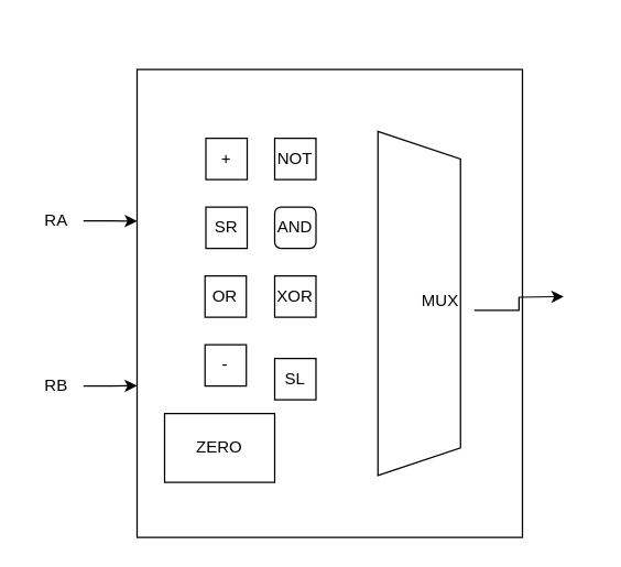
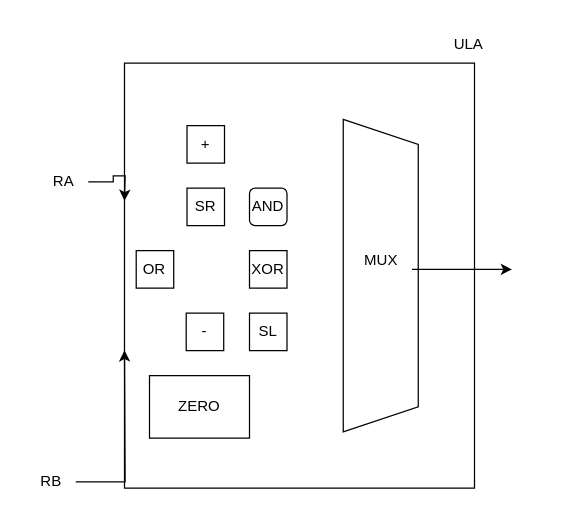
+ <mxCell id="3" value="ULA" style="text;html=1;align=center;verticalAlign=middle;resizable=0;points=[];autosize=1;strokeColor=none;fillColor=none;" vertex="1" parent="1"><mxGeometry x="349" y="20" width="50" height="30" as="geometry" /></mxCell>
- <mxCell id="5" value="NOT" style="whiteSpace=wrap;html=1;" vertex="1" parent="1"><mxGeometry x="199" y="100" width="30" height="30" as="geometry" /></mxCell>
- <mxCell id="16" value="RA" style="text;html=1;align=center;verticalAlign=middle;resizable=0;points=[];autosize=1;strokeColor=none;fillColor=none;" vertex="1" parent="1"><mxGeometry x="20" y="145" width="40" height="30" as="geometry" /></mxCell>
+ <mxCell id="16" value="RA" style="text;html=1;align=center;verticalAlign=middle;resizable=0;points=[];autosize=1;strokeColor=none;fillColor=none;" vertex="1" parent="1"><mxGeometry x="30" y="130" width="40" height="30" as="geometry" /></mxCell>
- <mxCell id="7" value="OR" style="whiteSpace=wrap;html=1;" vertex="1" parent="1"><mxGeometry x="148.37" y="200" width="30" height="30" as="geometry" /></mxCell>
+ <mxCell id="7" value="OR" style="whiteSpace=wrap;html=1;" vertex="1" parent="1"><mxGeometry x="108.37" y="200" width="30" height="30" as="geometry" /></mxCell>
- <mxCell id="14" value="&lt;div&gt;MUX&lt;/div&gt;&lt;div&gt;&lt;br&gt;&lt;/div&gt;" style="text;html=1;align=center;verticalAlign=middle;resizable=0;points=[];autosize=1;strokeColor=none;fillColor=none;" vertex="1" parent="1"><mxGeometry x="294" y="205" width="50" height="40" as="geometry" /></mxCell>
+ <mxCell id="14" value="&lt;div&gt;MUX&lt;/div&gt;&lt;div&gt;&lt;br&gt;&lt;/div&gt;" style="text;html=1;align=center;verticalAlign=middle;resizable=0;points=[];autosize=1;strokeColor=none;fillColor=none;" vertex="1" parent="1"><mxGeometry x="279" y="195" width="50" height="40" as="geometry" /></mxCell>
- <mxCell id="10" value="SL" style="whiteSpace=wrap;html=1;" vertex="1" parent="1"><mxGeometry x="199" y="260" width="30" height="30" as="geometry" /></mxCell>
+ <mxCell id="10" value="SL" style="whiteSpace=wrap;html=1;" vertex="1" parent="1"><mxGeometry x="199" y="250" width="30" height="30" as="geometry" /></mxCell>
- <mxCell id="17" value="RB" style="text;html=1;align=center;verticalAlign=middle;resizable=0;points=[];autosize=1;strokeColor=none;fillColor=none;" vertex="1" parent="1"><mxGeometry x="20" y="265" width="40" height="30" as="geometry" /></mxCell>
+ <mxCell id="17" value="RB" style="text;html=1;align=center;verticalAlign=middle;resizable=0;points=[];autosize=1;strokeColor=none;fillColor=none;" vertex="1" parent="1"><mxGeometry x="20" y="370" width="40" height="30" as="geometry" /></mxCell>
